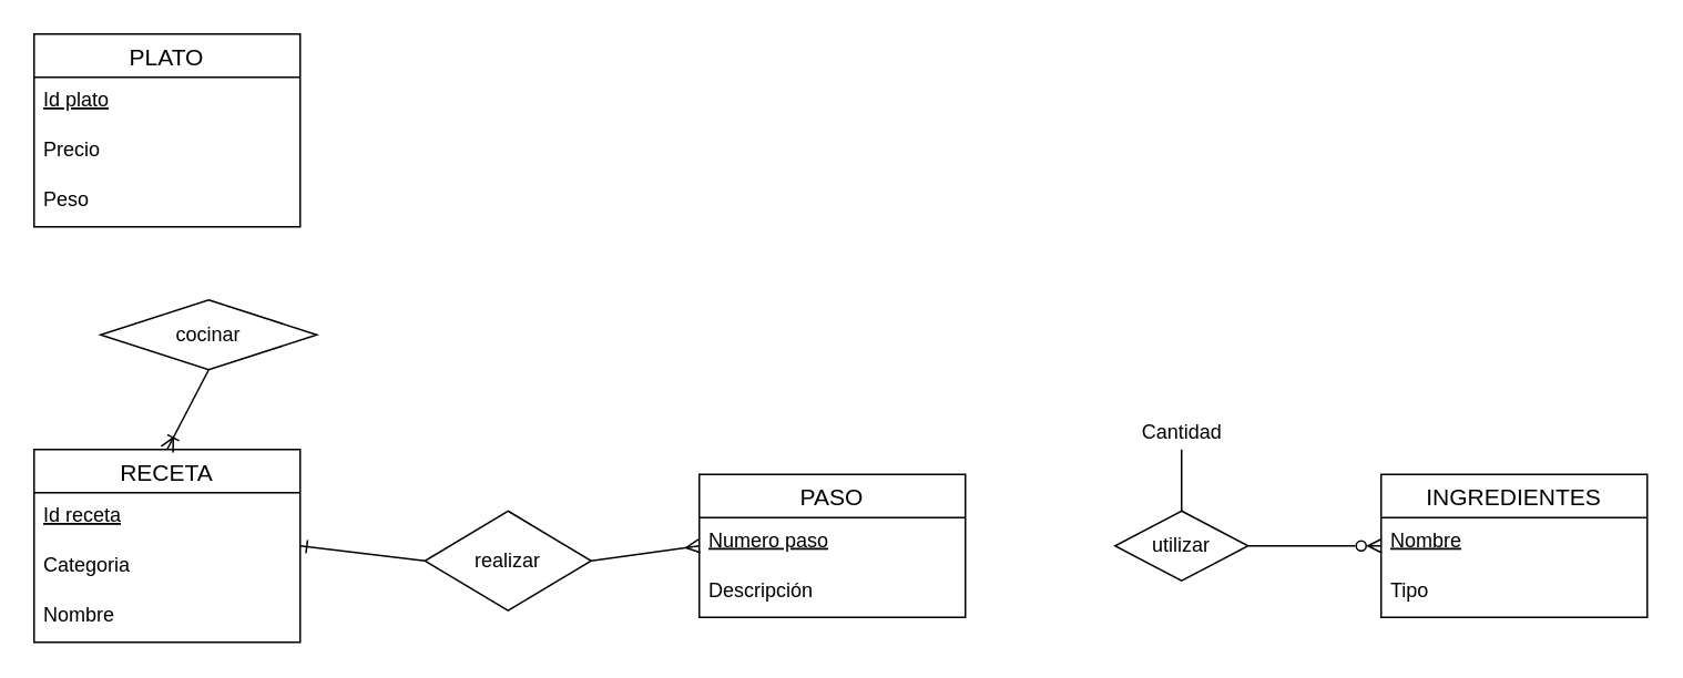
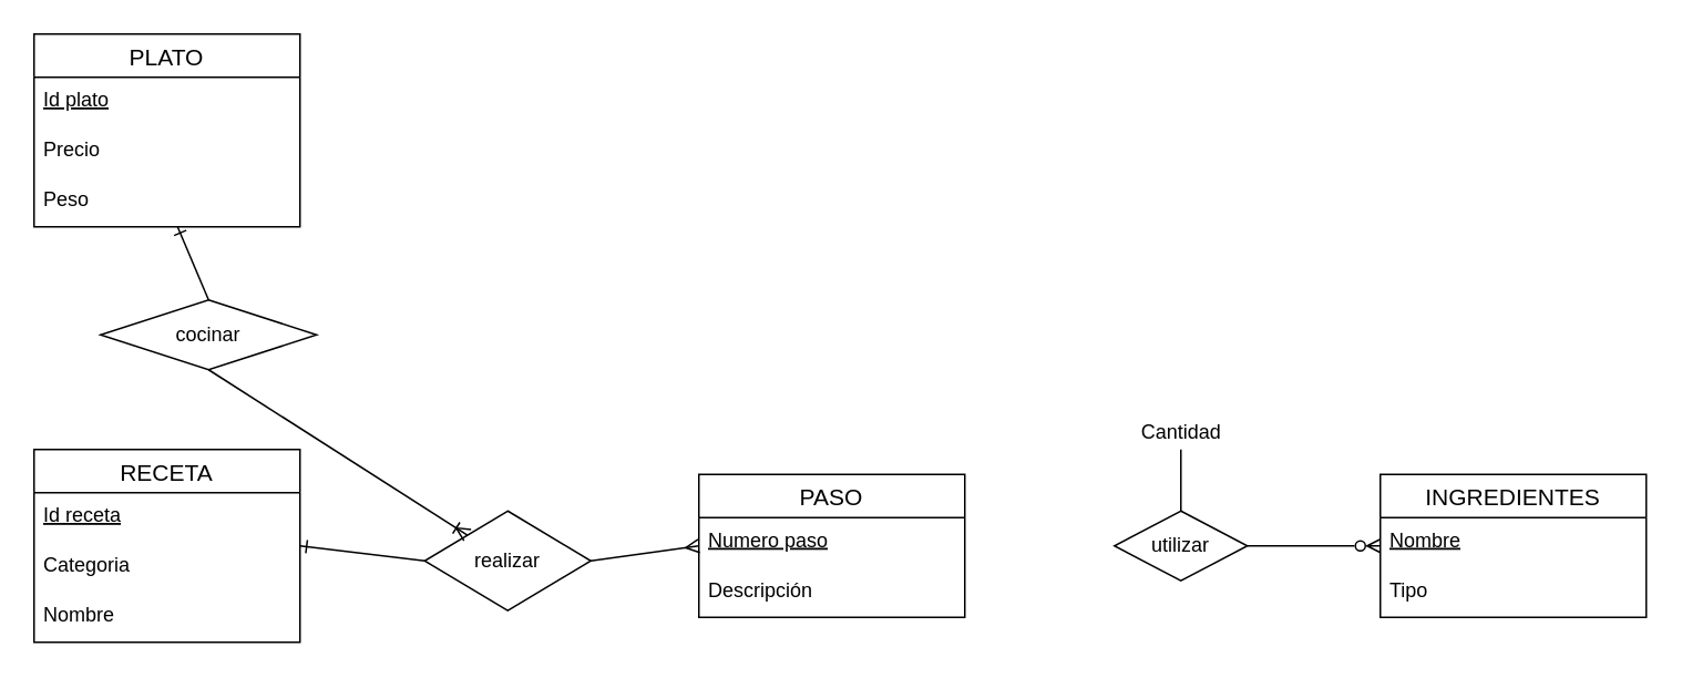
+ <mxCell id="22" value="" style="fontSize=12;html=1;endArrow=ERone;endFill=1;rounded=0;exitX=0.5;exitY=0;exitDx=0;exitDy=0;" edge="1" parent="1" source="18" target="5"><mxGeometry width="100" height="100" relative="1" as="geometry"><mxPoint x="330" y="330" as="sourcePoint" /><mxPoint x="100" y="140" as="targetPoint" /></mxGeometry></mxCell>
- <mxCell id="21" value="" style="fontSize=12;html=1;endArrow=ERoneToMany;rounded=0;exitX=0.5;exitY=1;exitDx=0;exitDy=0;entryX=0.5;entryY=0;entryDx=0;entryDy=0;" edge="1" parent="1" source="18" target="12"><mxGeometry width="100" height="100" relative="1" as="geometry"><mxPoint x="330" y="330" as="sourcePoint" /><mxPoint x="430" y="230" as="targetPoint" /></mxGeometry></mxCell>
+ <mxCell id="21" value="" style="fontSize=12;html=1;endArrow=ERoneToMany;rounded=0;exitX=0.5;exitY=1;exitDx=0;exitDy=0;" edge="1" parent="1" source="18" target="16"><mxGeometry width="100" height="100" relative="1" as="geometry"><mxPoint x="330" y="330" as="sourcePoint" /><mxPoint x="430" y="230" as="targetPoint" /></mxGeometry></mxCell>
